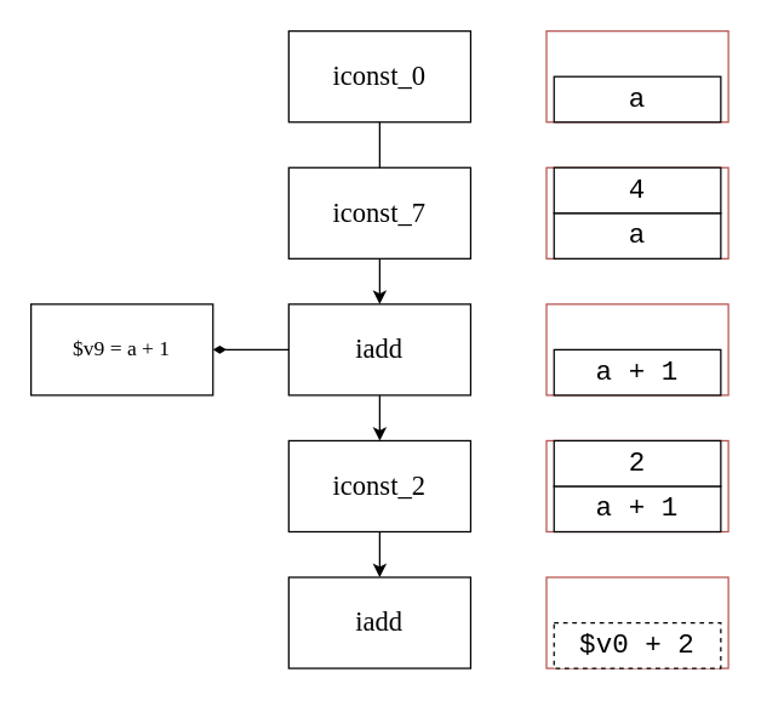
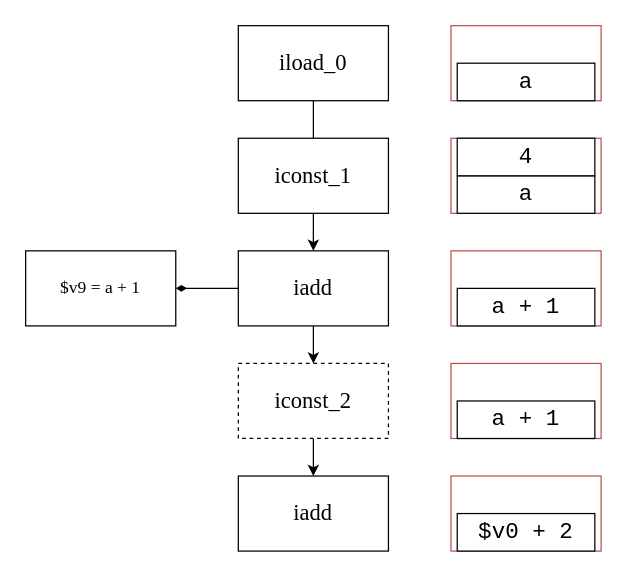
- <mxCell id="3" value="&lt;font style=&quot;font-size: 18px&quot; face=&quot;Lucida Console&quot;&gt;iconst_0&lt;/font&gt;" style="rounded=0;whiteSpace=wrap;html=1;" vertex="1" parent="1"><mxGeometry x="190" y="20" width="120" height="60" as="geometry" /></mxCell>
+ <mxCell id="3" value="&lt;font style=&quot;font-size: 18px&quot; face=&quot;Lucida Console&quot;&gt;iload_0&lt;/font&gt;" style="rounded=0;whiteSpace=wrap;html=1;" vertex="1" parent="1"><mxGeometry x="190" y="20" width="120" height="60" as="geometry" /></mxCell>
- <mxCell id="5" value="&lt;font style=&quot;font-size: 18px&quot; face=&quot;Lucida Console&quot;&gt;iconst_7&lt;/font&gt;" style="rounded=0;whiteSpace=wrap;html=1;" vertex="1" parent="1"><mxGeometry x="190" y="110" width="120" height="60" as="geometry" /></mxCell>
+ <mxCell id="5" value="&lt;font style=&quot;font-size: 18px&quot; face=&quot;Lucida Console&quot;&gt;iconst_1&lt;/font&gt;" style="rounded=0;whiteSpace=wrap;html=1;" vertex="1" parent="1"><mxGeometry x="190" y="110" width="120" height="60" as="geometry" /></mxCell>
- <mxCell id="20" value="&lt;span style=&quot;font-size: 18px&quot;&gt;2&lt;/span&gt;" style="rounded=0;whiteSpace=wrap;html=1;fontFamily=Courier New;fontSize=14;" vertex="1" parent="1"><mxGeometry x="365" y="290" width="110" height="30" as="geometry" /></mxCell>
- <mxCell id="15" value="&lt;font style=&quot;font-size: 18px&quot; face=&quot;Lucida Console&quot;&gt;iconst_2&lt;/font&gt;" style="rounded=0;whiteSpace=wrap;html=1;" vertex="1" parent="1"><mxGeometry x="190" y="290" width="120" height="60" as="geometry" /></mxCell>
+ <mxCell id="15" value="&lt;font style=&quot;font-size: 18px&quot; face=&quot;Lucida Console&quot;&gt;iconst_2&lt;/font&gt;" style="rounded=0;whiteSpace=wrap;html=1;dashed=1;" vertex="1" parent="1"><mxGeometry x="190" y="290" width="120" height="60" as="geometry" /></mxCell>
- <mxCell id="23" value="&lt;font style=&quot;font-size: 18px&quot;&gt;$v0 + 2&lt;/font&gt;" style="rounded=0;whiteSpace=wrap;html=1;fontFamily=Courier New;fontSize=14;dashed=1;" vertex="1" parent="1"><mxGeometry x="365" y="410" width="110" height="30" as="geometry" /></mxCell>
+ <mxCell id="23" value="&lt;font style=&quot;font-size: 18px&quot;&gt;$v0 + 2&lt;/font&gt;" style="rounded=0;whiteSpace=wrap;html=1;fontFamily=Courier New;fontSize=14;" vertex="1" parent="1"><mxGeometry x="365" y="410" width="110" height="30" as="geometry" /></mxCell>
